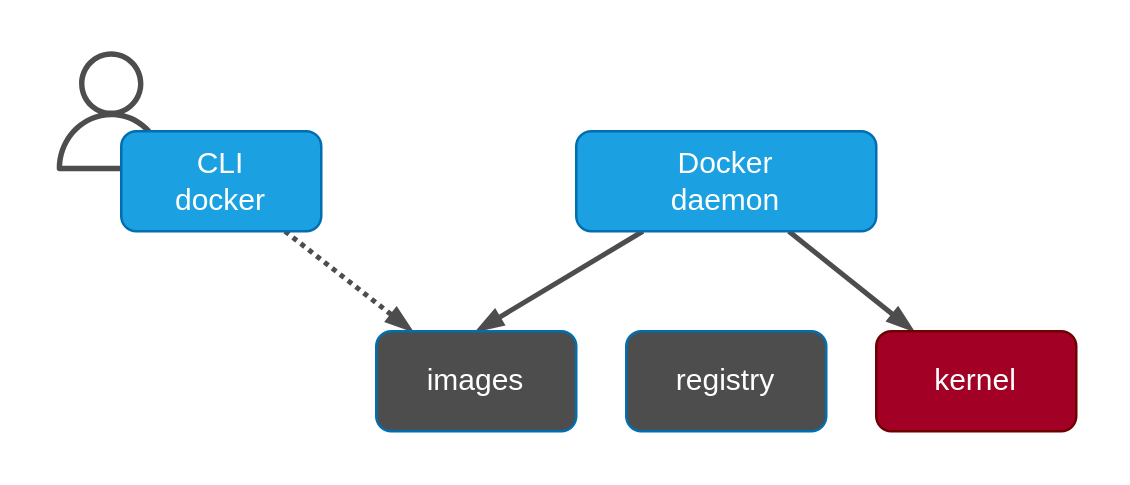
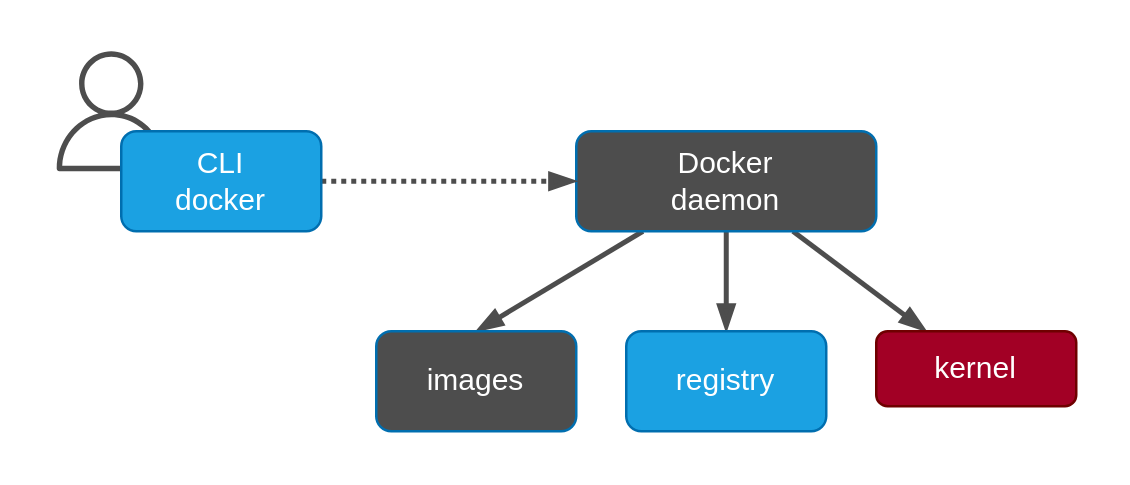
- <mxCell id="6" value="Docker&lt;br&gt;daemon" style="rounded=1;whiteSpace=wrap;html=1;strokeColor=#006EAF;fillColor=#1ba1e2;fontColor=#ffffff;" parent="1" vertex="1"><mxGeometry x="230" y="52" width="120" height="40" as="geometry" /></mxCell>
+ <mxCell id="6" value="Docker&lt;br&gt;daemon" style="rounded=1;whiteSpace=wrap;html=1;strokeColor=#006EAF;fillColor=#4d4d4d;fontColor=#ffffff;" parent="1" vertex="1"><mxGeometry x="230" y="52" width="120" height="40" as="geometry" /></mxCell>
+ <mxCell id="5" style="edgeStyle=none;rounded=0;orthogonalLoop=1;jettySize=auto;html=1;endArrow=blockThin;endFill=1;strokeColor=#4D4D4D;strokeWidth=2;fontColor=#FFFFFF;" parent="1" source="6" target="9" edge="1"><mxGeometry relative="1" as="geometry" /></mxCell>
- <mxCell id="7" value="" style="edgeStyle=none;rounded=0;orthogonalLoop=1;jettySize=auto;html=1;endArrow=blockThin;endFill=1;strokeColor=#4D4D4D;strokeWidth=2;fontColor=#FFFFFF;dashed=1;dashPattern=1 1;" parent="1" source="8" target="10" edge="1"><mxGeometry relative="1" as="geometry" /></mxCell>
+ <mxCell id="7" value="" style="edgeStyle=none;rounded=0;orthogonalLoop=1;jettySize=auto;html=1;endArrow=blockThin;endFill=1;strokeColor=#4D4D4D;strokeWidth=2;fontColor=#FFFFFF;dashed=1;dashPattern=1 1;" parent="1" source="8" target="6" edge="1"><mxGeometry relative="1" as="geometry" /></mxCell>
- <mxCell id="9" value="registry" style="rounded=1;whiteSpace=wrap;html=1;strokeColor=#006EAF;fillColor=#4D4D4D;fontColor=#ffffff;" parent="1" vertex="1"><mxGeometry x="250" y="132" width="80" height="40" as="geometry" /></mxCell>
+ <mxCell id="9" value="registry" style="rounded=1;whiteSpace=wrap;html=1;strokeColor=#006EAF;fillColor=#1ba1e2;fontColor=#ffffff;" parent="1" vertex="1"><mxGeometry x="250" y="132" width="80" height="40" as="geometry" /></mxCell>
- <mxCell id="11" value="kernel" style="rounded=1;whiteSpace=wrap;html=1;strokeColor=#6F0000;fillColor=#a20025;fontColor=#ffffff;" parent="1" vertex="1"><mxGeometry x="350" y="132" width="80" height="40" as="geometry" /></mxCell>
+ <mxCell id="11" value="kernel" style="rounded=1;whiteSpace=wrap;html=1;strokeColor=#6F0000;fillColor=#a20025;fontColor=#ffffff;" parent="1" vertex="1"><mxGeometry x="350" y="132" width="80" height="30" as="geometry" /></mxCell>
